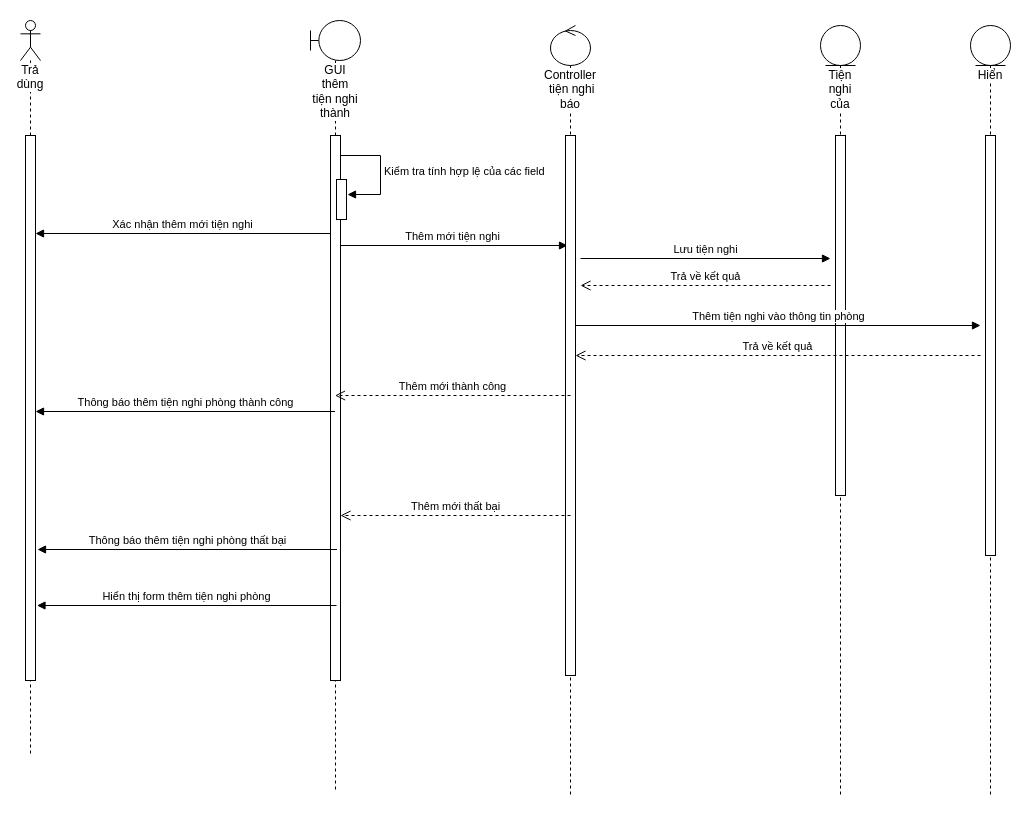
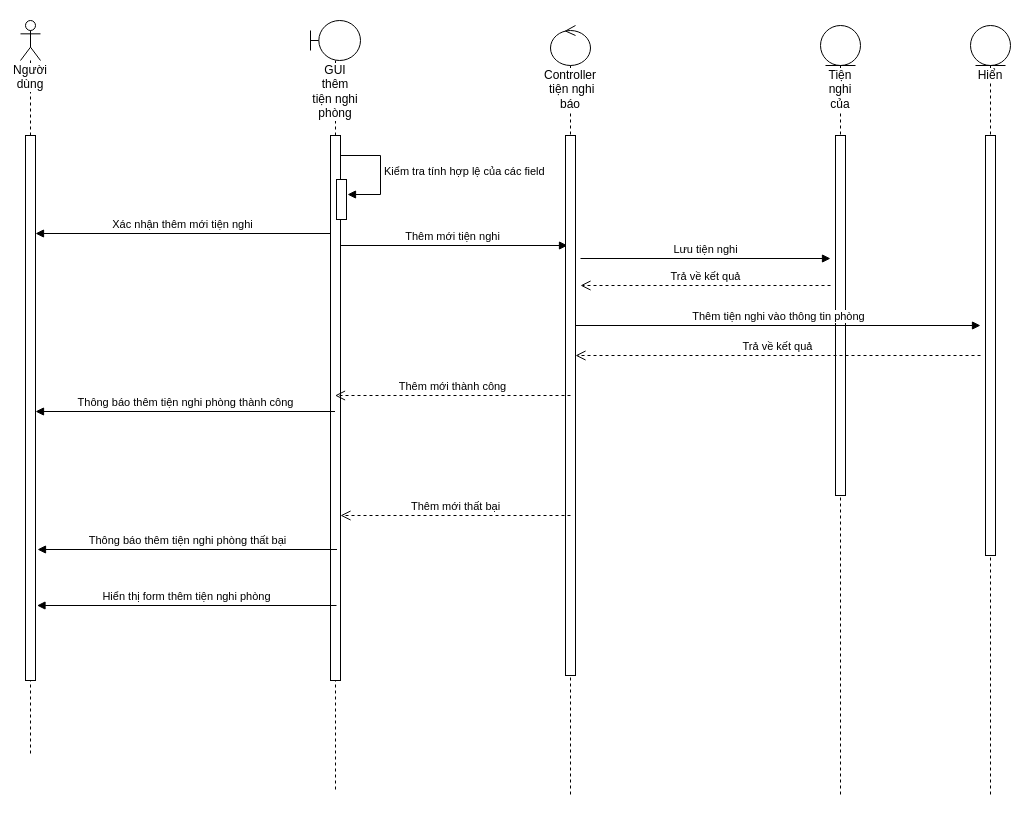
- <mxCell id="3" value="Trả dùng" style="shape=umlLifeline;participant=umlActor;perimeter=lifelinePerimeter;whiteSpace=wrap;html=1;container=1;collapsible=0;recursiveResize=0;verticalAlign=top;spacingTop=36;outlineConnect=0;fontStyle=0;labelBackgroundColor=#ffffff;" parent="1" vertex="1"><mxGeometry x="20" y="20" width="20" height="735" as="geometry" /></mxCell>
+ <mxCell id="3" value="Người dùng" style="shape=umlLifeline;participant=umlActor;perimeter=lifelinePerimeter;whiteSpace=wrap;html=1;container=1;collapsible=0;recursiveResize=0;verticalAlign=top;spacingTop=36;outlineConnect=0;fontStyle=0;labelBackgroundColor=#ffffff;" parent="1" vertex="1"><mxGeometry x="20" y="20" width="20" height="735" as="geometry" /></mxCell>
- <mxCell id="5" value="GUI thêm tiện nghi thành" style="shape=umlLifeline;participant=umlBoundary;perimeter=lifelinePerimeter;whiteSpace=wrap;html=1;container=1;collapsible=0;recursiveResize=0;verticalAlign=top;spacingTop=36;outlineConnect=0;labelBackgroundColor=#ffffff;" parent="1" vertex="1"><mxGeometry x="310" y="20" width="50" height="770" as="geometry" /></mxCell>
+ <mxCell id="5" value="GUI thêm tiện nghi phòng" style="shape=umlLifeline;participant=umlBoundary;perimeter=lifelinePerimeter;whiteSpace=wrap;html=1;container=1;collapsible=0;recursiveResize=0;verticalAlign=top;spacingTop=36;outlineConnect=0;labelBackgroundColor=#ffffff;" parent="1" vertex="1"><mxGeometry x="310" y="20" width="50" height="770" as="geometry" /></mxCell>
